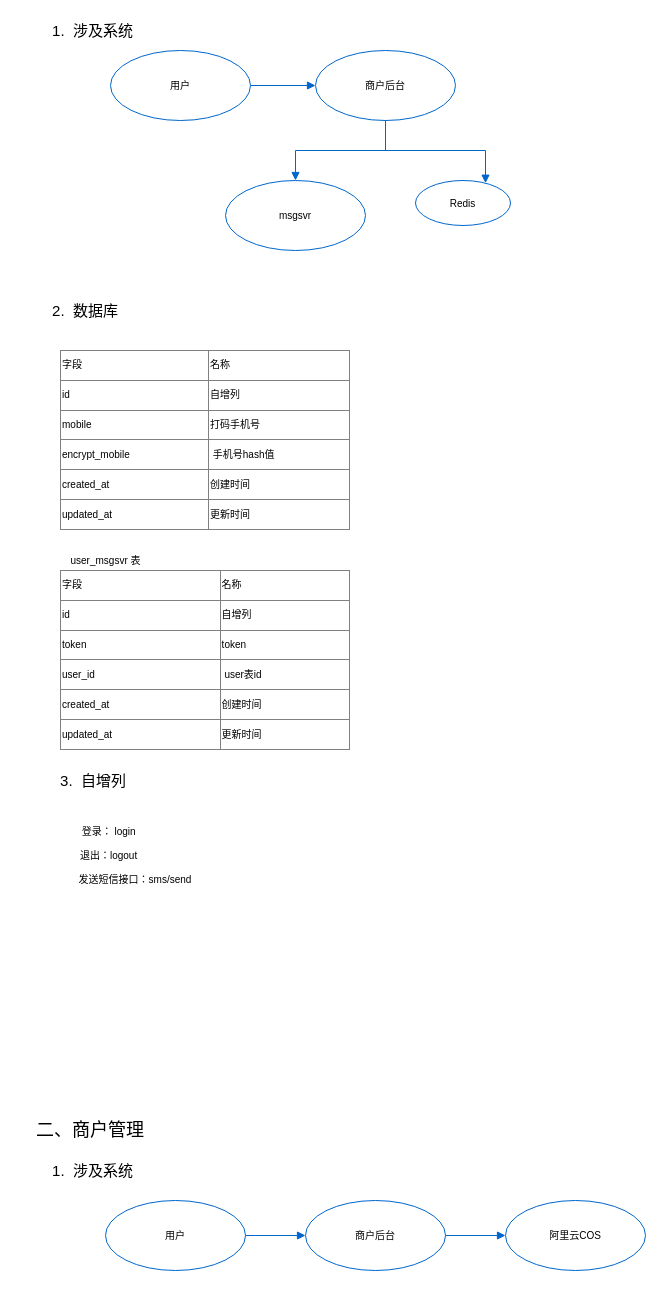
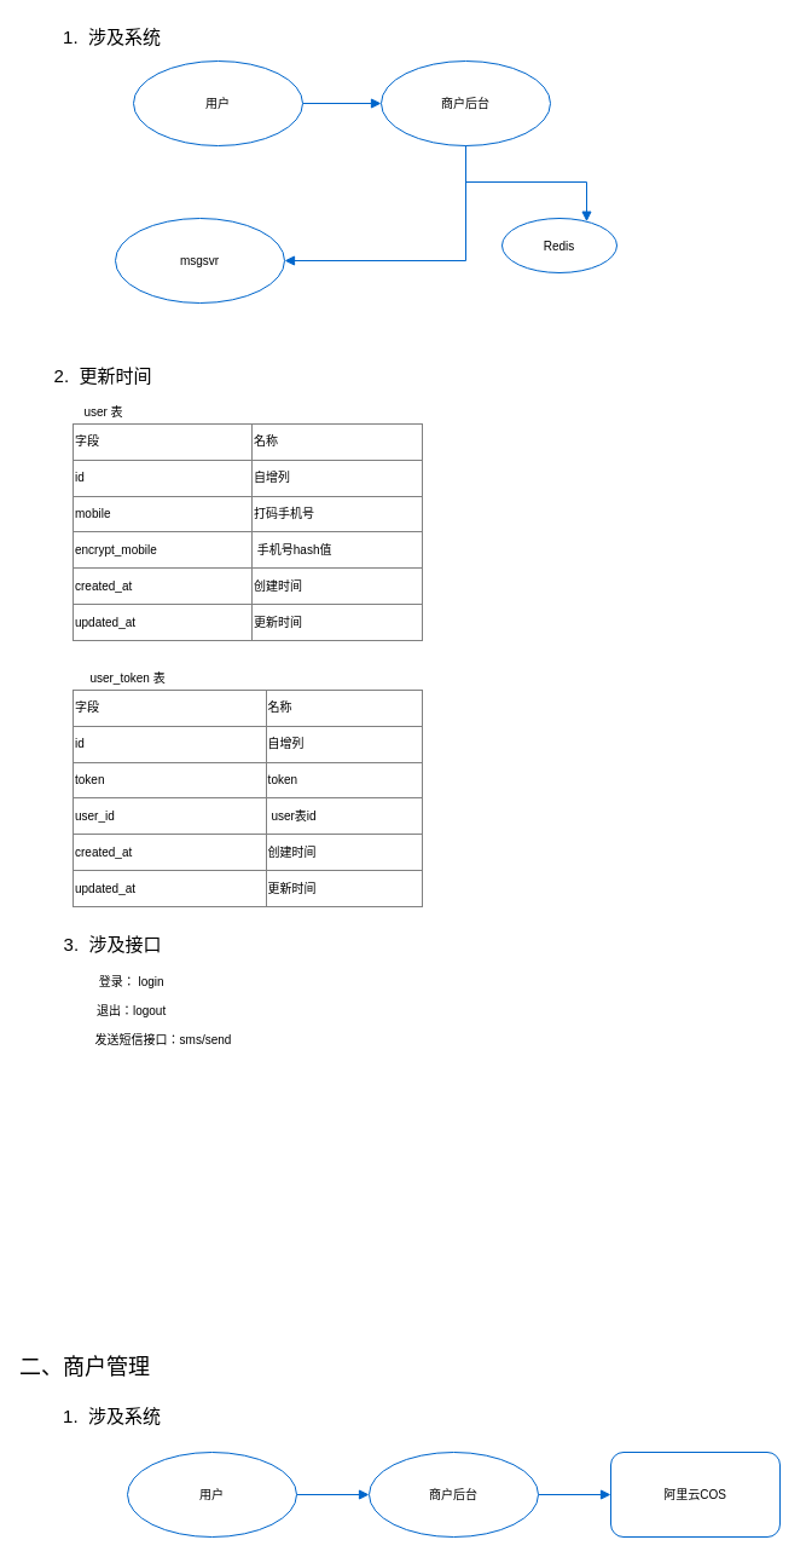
- <mxCell id="11" value="msgsvr" style="ellipse;whiteSpace=wrap;html=1;strokeColor=#0066CC;fillColor=#FFFFFF;fontSize=10;" vertex="1" parent="1"><mxGeometry x="225" y="180" width="140" height="70" as="geometry" /></mxCell>
+ <mxCell id="11" value="msgsvr" style="ellipse;whiteSpace=wrap;html=1;strokeColor=#0066CC;fillColor=#FFFFFF;fontSize=10;" vertex="1" parent="1"><mxGeometry x="95" y="180" width="140" height="70" as="geometry" /></mxCell>
- <mxCell id="2" value="&lt;font style=&quot;font-size: 15px&quot;&gt;2.&amp;nbsp; 数据库&lt;/font&gt;" style="text;html=1;strokeColor=none;fillColor=none;align=center;verticalAlign=middle;whiteSpace=wrap;rounded=0;" vertex="1" parent="1"><mxGeometry x="20" y="300" width="130" height="20" as="geometry" /></mxCell>
+ <mxCell id="2" value="&lt;font style=&quot;font-size: 15px&quot;&gt;2.&amp;nbsp; 更新时间&lt;/font&gt;" style="text;html=1;strokeColor=none;fillColor=none;align=center;verticalAlign=middle;whiteSpace=wrap;rounded=0;" vertex="1" parent="1"><mxGeometry x="20" y="300" width="130" height="20" as="geometry" /></mxCell>
+ <mxCell id="4" value="user 表" style="text;html=1;align=center;verticalAlign=middle;resizable=0;points=[];autosize=1;fontSize=10;" vertex="1" parent="1"><mxGeometry x="60" y="330" width="50" height="20" as="geometry" /></mxCell>
- <mxCell id="6" value="user_msgsvr 表" style="text;html=1;align=center;verticalAlign=middle;resizable=0;points=[];autosize=1;fontSize=10;" vertex="1" parent="1"><mxGeometry x="60" y="550" width="90" height="20" as="geometry" /></mxCell>
+ <mxCell id="6" value="user_token 表" style="text;html=1;align=center;verticalAlign=middle;resizable=0;points=[];autosize=1;fontSize=10;" vertex="1" parent="1"><mxGeometry x="60" y="550" width="90" height="20" as="geometry" /></mxCell>
- <mxCell id="15" value="&lt;font style=&quot;font-size: 15px&quot;&gt;3.&amp;nbsp; 自增列&lt;/font&gt;" style="text;html=1;strokeColor=none;fillColor=none;align=center;verticalAlign=middle;whiteSpace=wrap;rounded=0;" vertex="1" parent="1"><mxGeometry x="27.5" y="770" width="130" height="20" as="geometry" /></mxCell>
+ <mxCell id="15" value="&lt;font style=&quot;font-size: 15px&quot;&gt;3.&amp;nbsp; 涉及接口&lt;/font&gt;" style="text;html=1;strokeColor=none;fillColor=none;align=center;verticalAlign=middle;whiteSpace=wrap;rounded=0;" vertex="1" parent="1"><mxGeometry x="27.5" y="770" width="130" height="20" as="geometry" /></mxCell>
- <mxCell id="16" value="登录： login&amp;nbsp; &amp;nbsp; &amp;nbsp; &amp;nbsp; &amp;nbsp; &amp;nbsp; &amp;nbsp; &amp;nbsp; &amp;nbsp; &amp;nbsp; &lt;br&gt;&amp;nbsp;&lt;br&gt;退出：logout&amp;nbsp; &amp;nbsp; &amp;nbsp; &amp;nbsp; &amp;nbsp; &amp;nbsp; &amp;nbsp; &amp;nbsp; &amp;nbsp; &amp;nbsp;&lt;br&gt;&lt;br&gt;发送短信接口：sms/send" style="text;html=1;strokeColor=none;fillColor=none;align=center;verticalAlign=middle;whiteSpace=wrap;rounded=0;fontSize=10;" vertex="1" parent="1"><mxGeometry x="55" y="810" width="160" height="90" as="geometry" /></mxCell>
+ <mxCell id="16" value="登录： login&amp;nbsp; &amp;nbsp; &amp;nbsp; &amp;nbsp; &amp;nbsp; &amp;nbsp; &amp;nbsp; &amp;nbsp; &amp;nbsp; &amp;nbsp; &lt;br&gt;&amp;nbsp;&lt;br&gt;退出：logout&amp;nbsp; &amp;nbsp; &amp;nbsp; &amp;nbsp; &amp;nbsp; &amp;nbsp; &amp;nbsp; &amp;nbsp; &amp;nbsp; &amp;nbsp;&lt;br&gt;&lt;br&gt;发送短信接口：sms/send" style="text;html=1;strokeColor=none;fillColor=none;align=center;verticalAlign=middle;whiteSpace=wrap;rounded=0;fontSize=10;" vertex="1" parent="1"><mxGeometry x="55" y="790" width="160" height="90" as="geometry" /></mxCell>
- <mxCell id="17" value="&lt;font style=&quot;font-size: 18px&quot;&gt;二、商户管理&lt;/font&gt;" style="text;html=1;strokeColor=none;fillColor=none;align=center;verticalAlign=middle;whiteSpace=wrap;rounded=0;" vertex="1" parent="1"><mxGeometry y="1120" width="130" height="20" as="geometry" x="25" /></mxCell>
+ <mxCell id="17" value="&lt;font style=&quot;font-size: 18px&quot;&gt;二、商户管理&lt;/font&gt;" style="text;html=1;strokeColor=none;fillColor=none;align=center;verticalAlign=middle;whiteSpace=wrap;rounded=0;" vertex="1" parent="1"><mxGeometry x="5" y="1120" width="130" height="20" as="geometry" /></mxCell>
- <mxCell id="23" value="阿里云COS" style="ellipse;whiteSpace=wrap;html=1;strokeColor=#0066CC;fillColor=#FFFFFF;fontSize=10;" vertex="1" parent="1"><mxGeometry x="505" y="1200" width="140" height="70" as="geometry" /></mxCell>
+ <mxCell id="23" value="阿里云COS" style="whiteSpace=wrap;html=1;strokeColor=#0066CC;fillColor=#FFFFFF;fontSize=10;rounded=1;" vertex="1" parent="1"><mxGeometry x="505" y="1200" width="140" height="70" as="geometry" /></mxCell>
